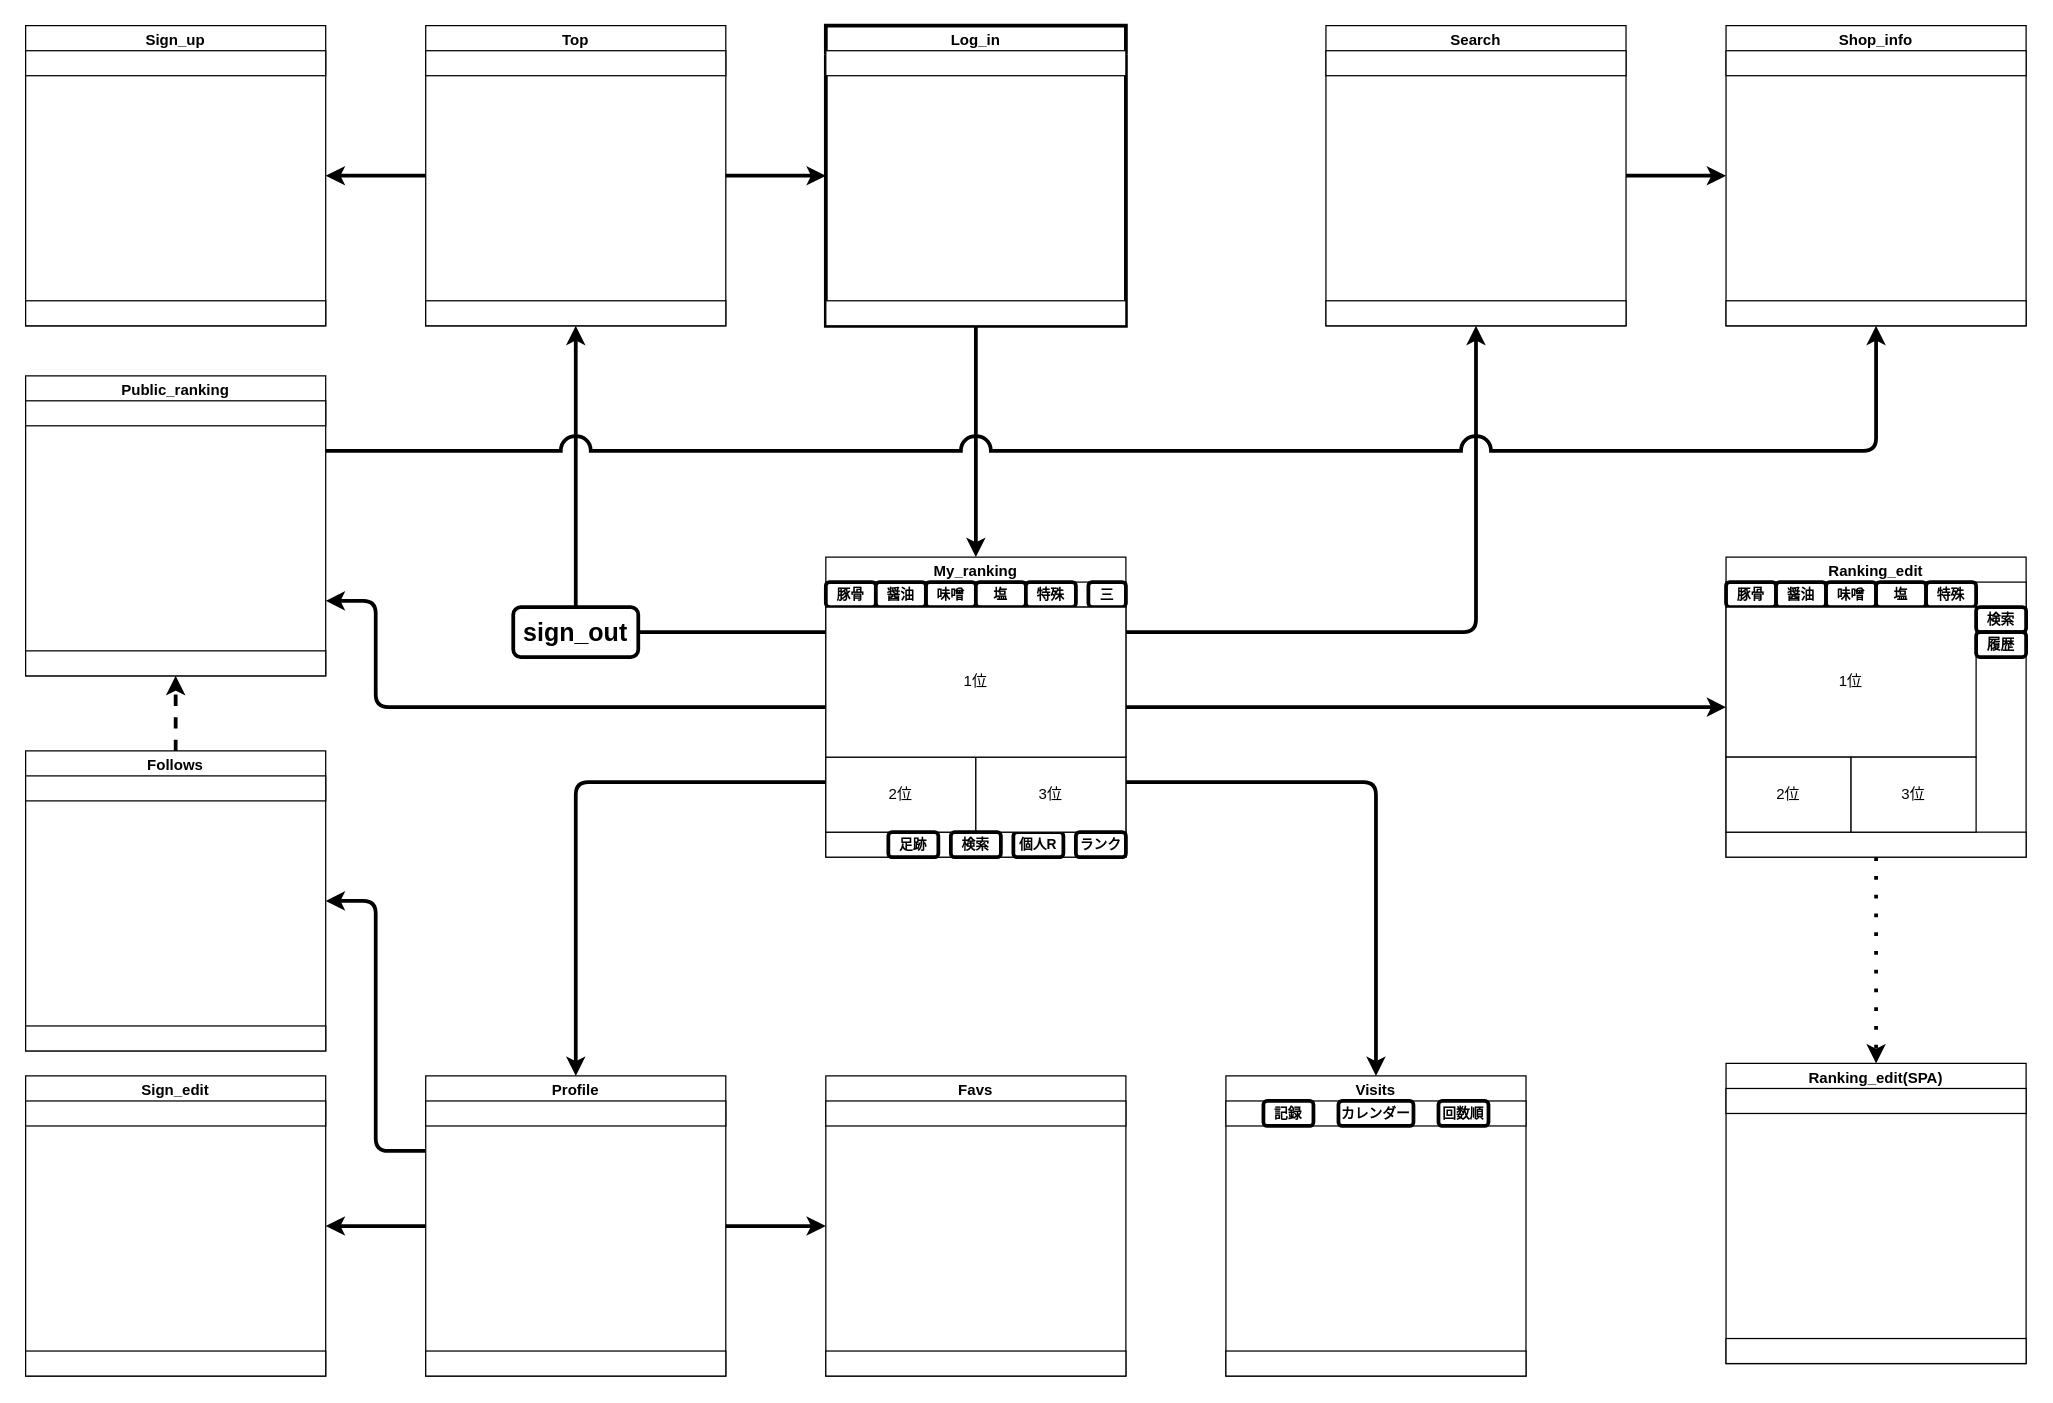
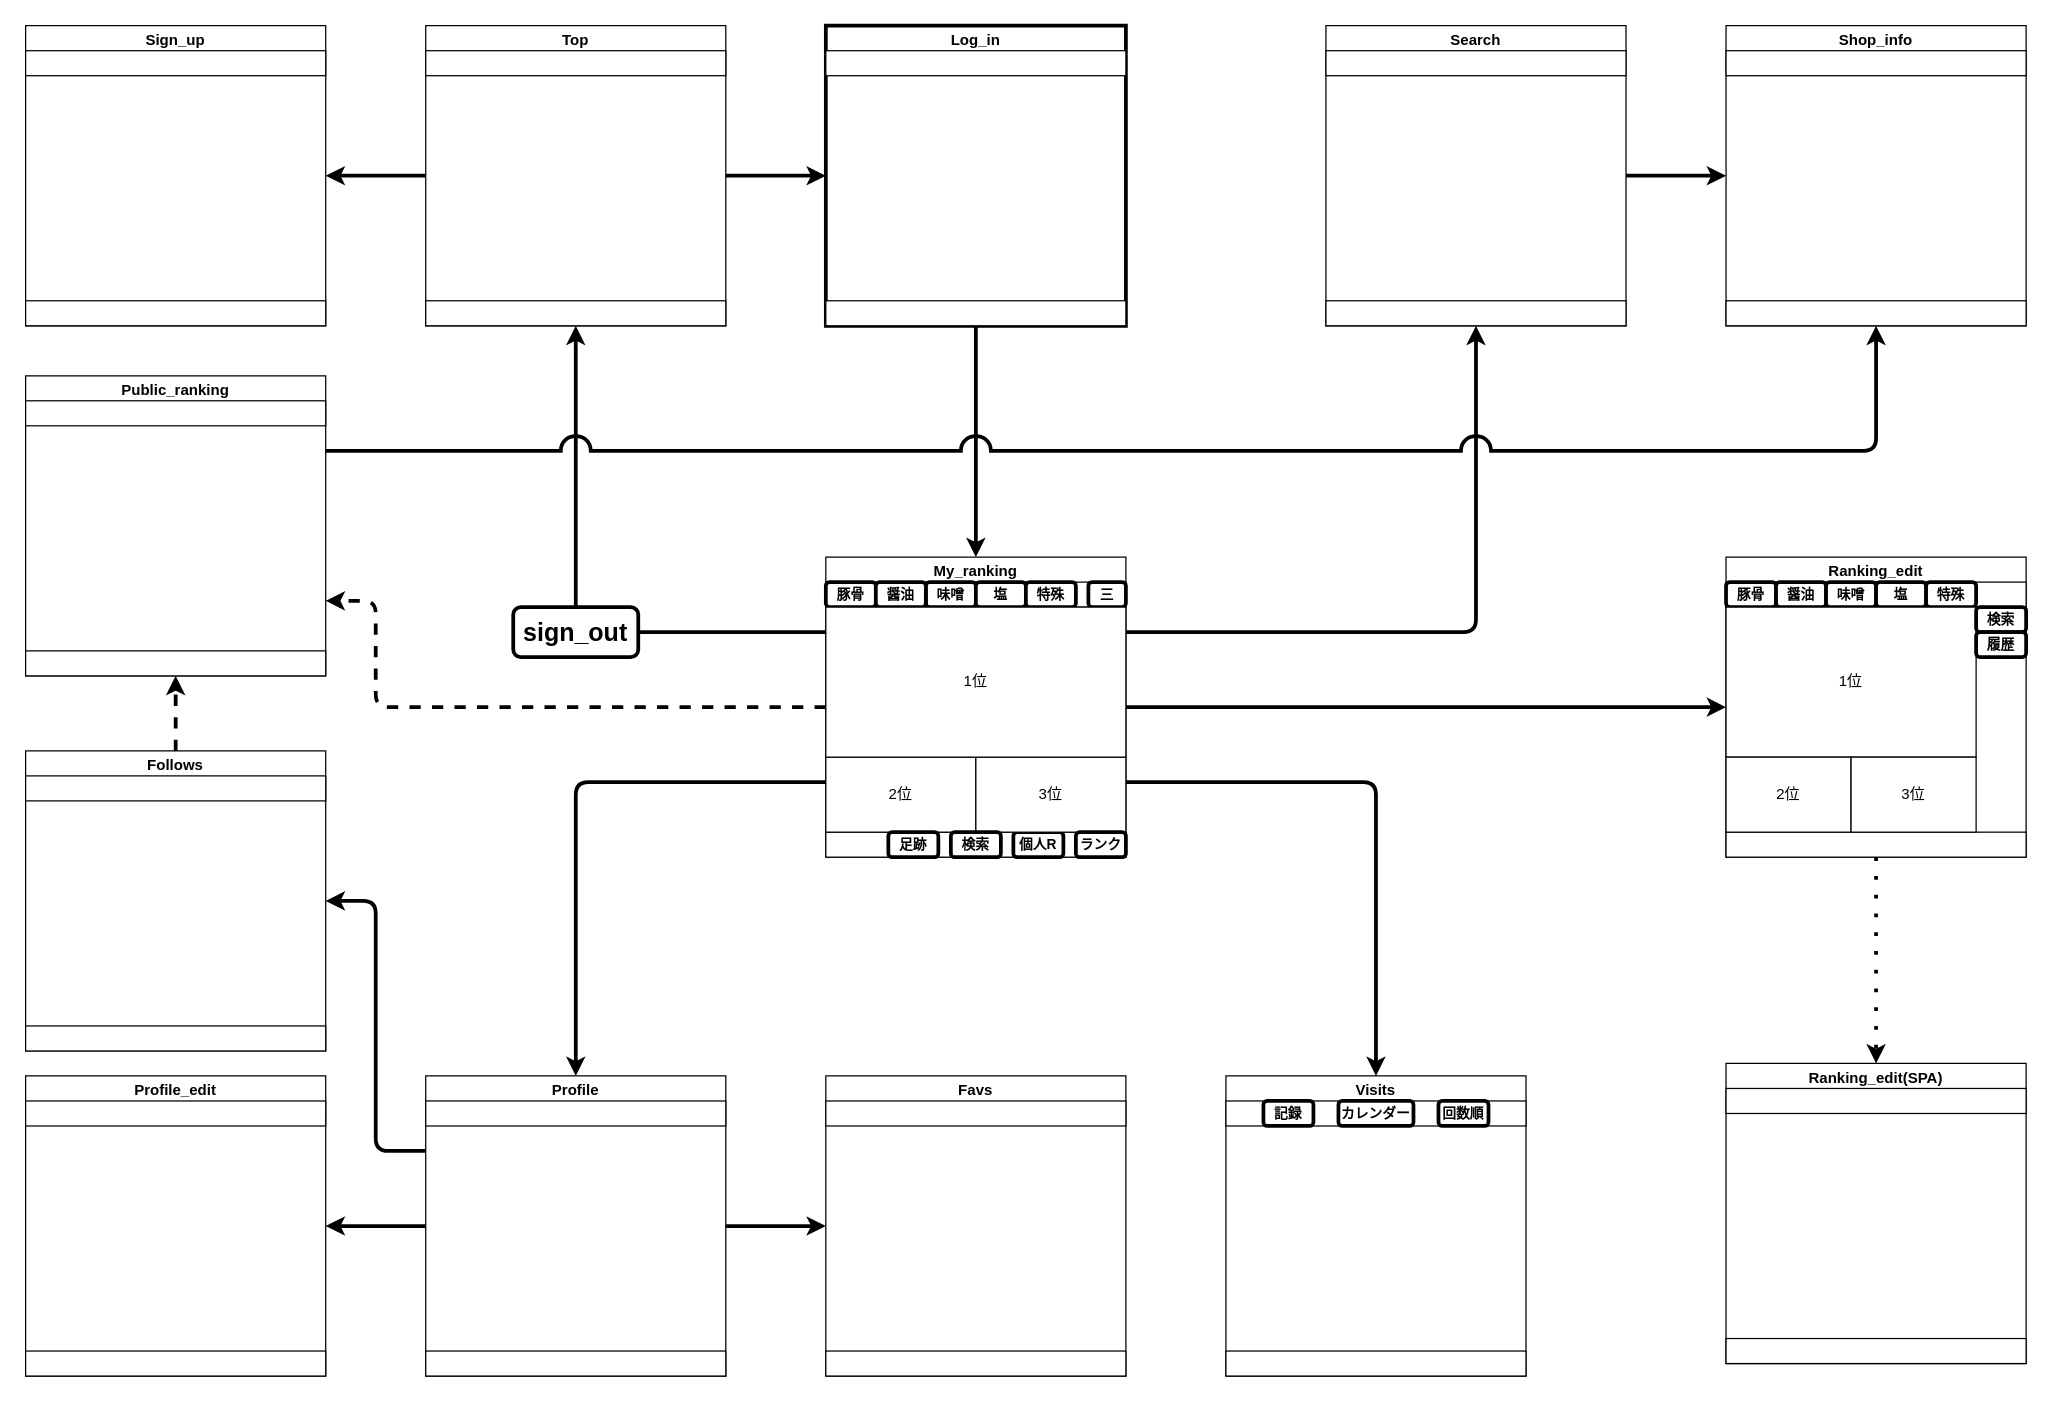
- <mxCell id="24" style="edgeStyle=none;html=1;exitX=0;exitY=0.5;exitDx=0;exitDy=0;entryX=1;entryY=0.75;entryDx=0;entryDy=0;strokeWidth=3;" edge="1" parent="1" source="25" target="85"><mxGeometry relative="1" as="geometry"><Array as="points"><mxPoint x="300" y="565" /><mxPoint x="300" y="480" /></Array></mxGeometry></mxCell>
+ <mxCell id="24" style="edgeStyle=none;html=1;exitX=0;exitY=0.5;exitDx=0;exitDy=0;entryX=1;entryY=0.75;entryDx=0;entryDy=0;strokeWidth=3;dashed=1;" edge="1" parent="1" source="25" target="85"><mxGeometry relative="1" as="geometry"><Array as="points"><mxPoint x="300" y="565" /><mxPoint x="300" y="480" /></Array></mxGeometry></mxCell>
- <mxCell id="61" value="Sign_edit" style="swimlane;whiteSpace=wrap;html=1;" parent="1" vertex="1"><mxGeometry x="20" y="860" width="240" height="240" as="geometry" /></mxCell>
+ <mxCell id="61" value="Profile_edit" style="swimlane;whiteSpace=wrap;html=1;" parent="1" vertex="1"><mxGeometry x="20" y="860" width="240" height="240" as="geometry" /></mxCell>
